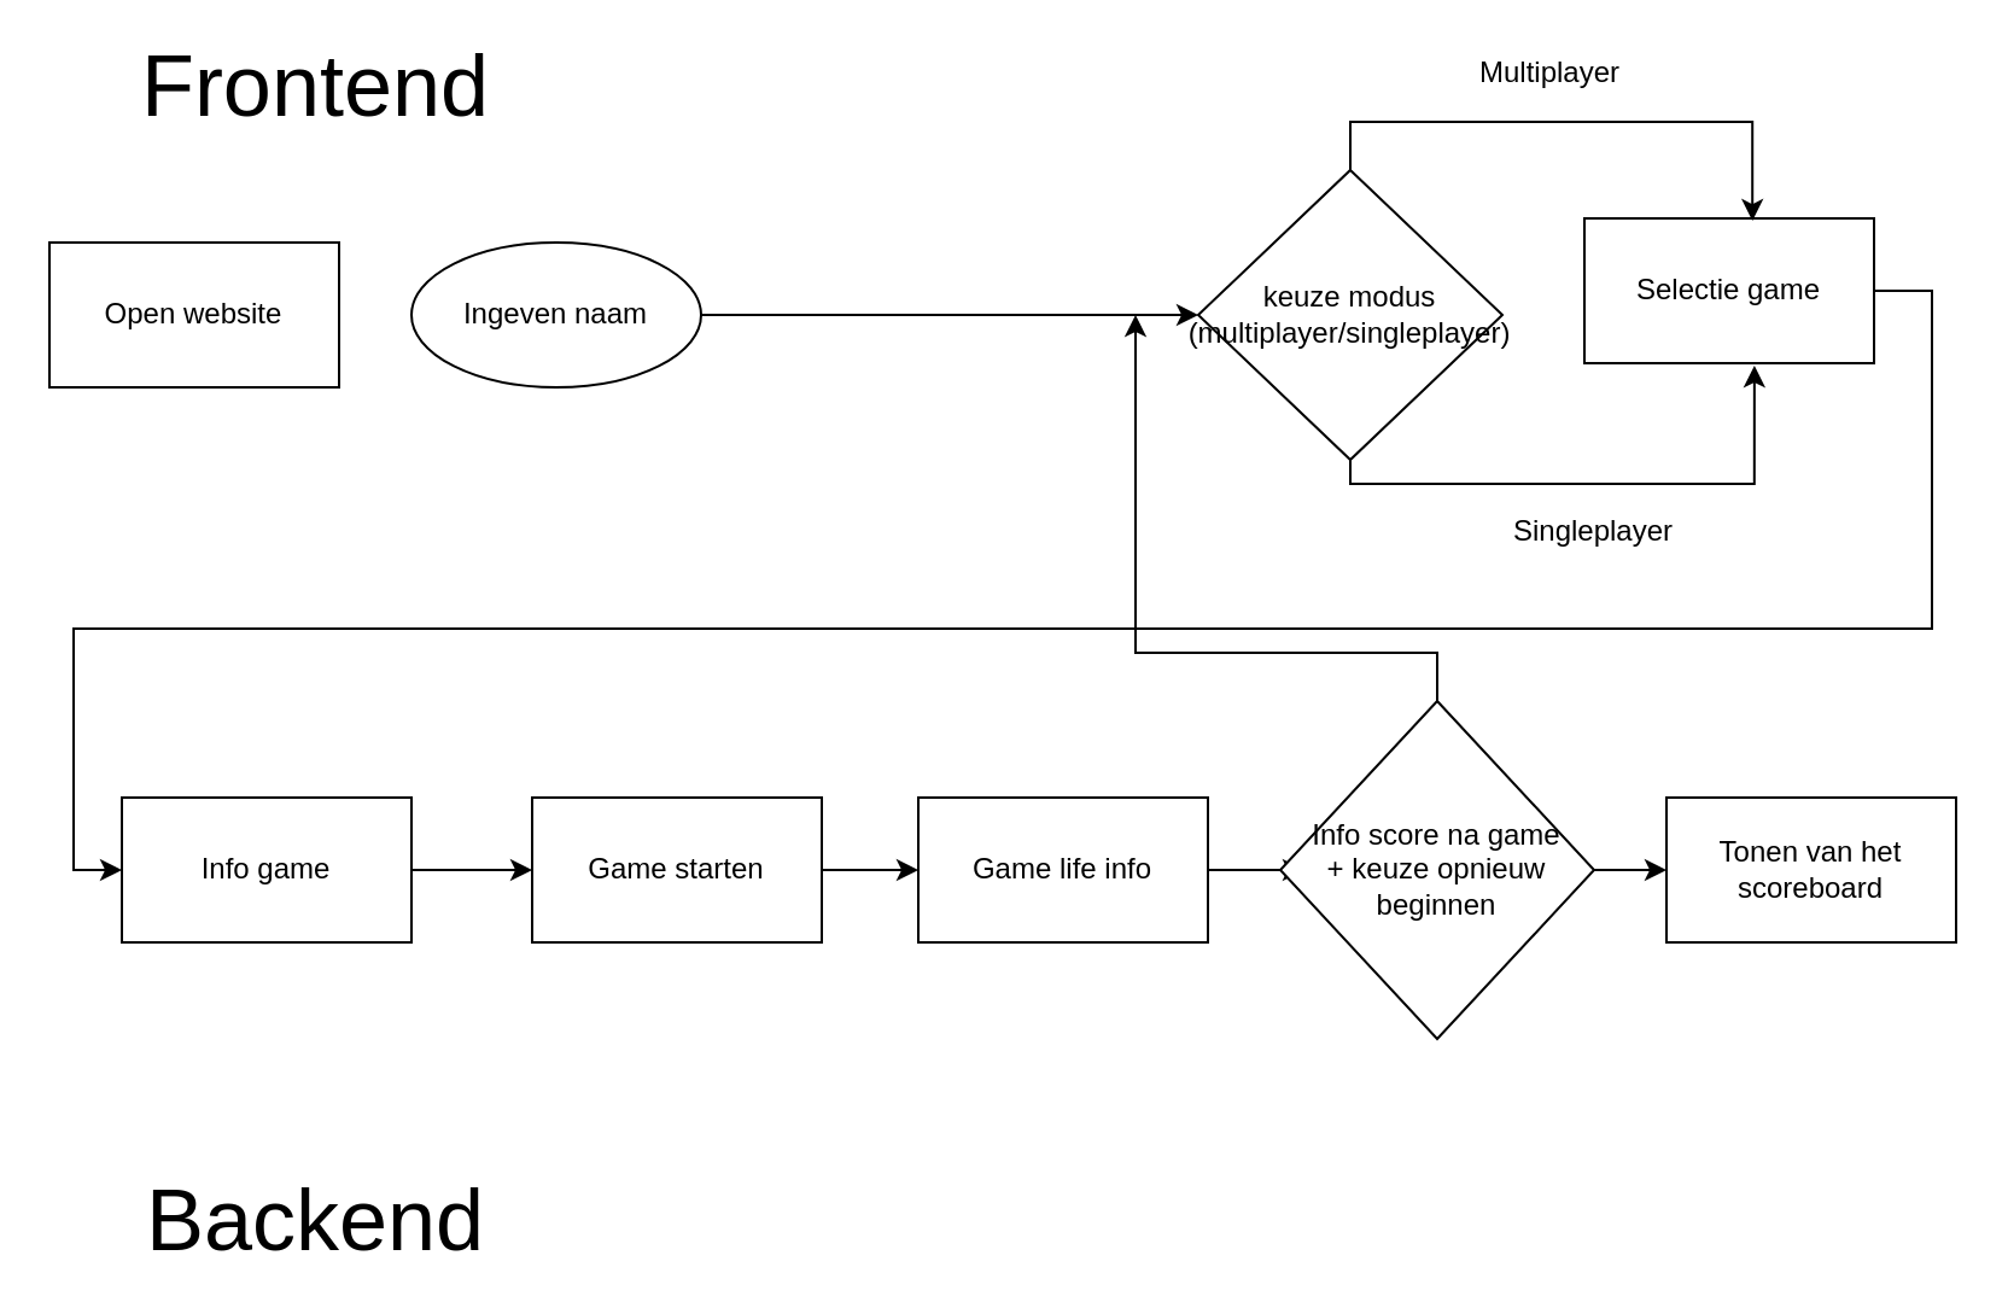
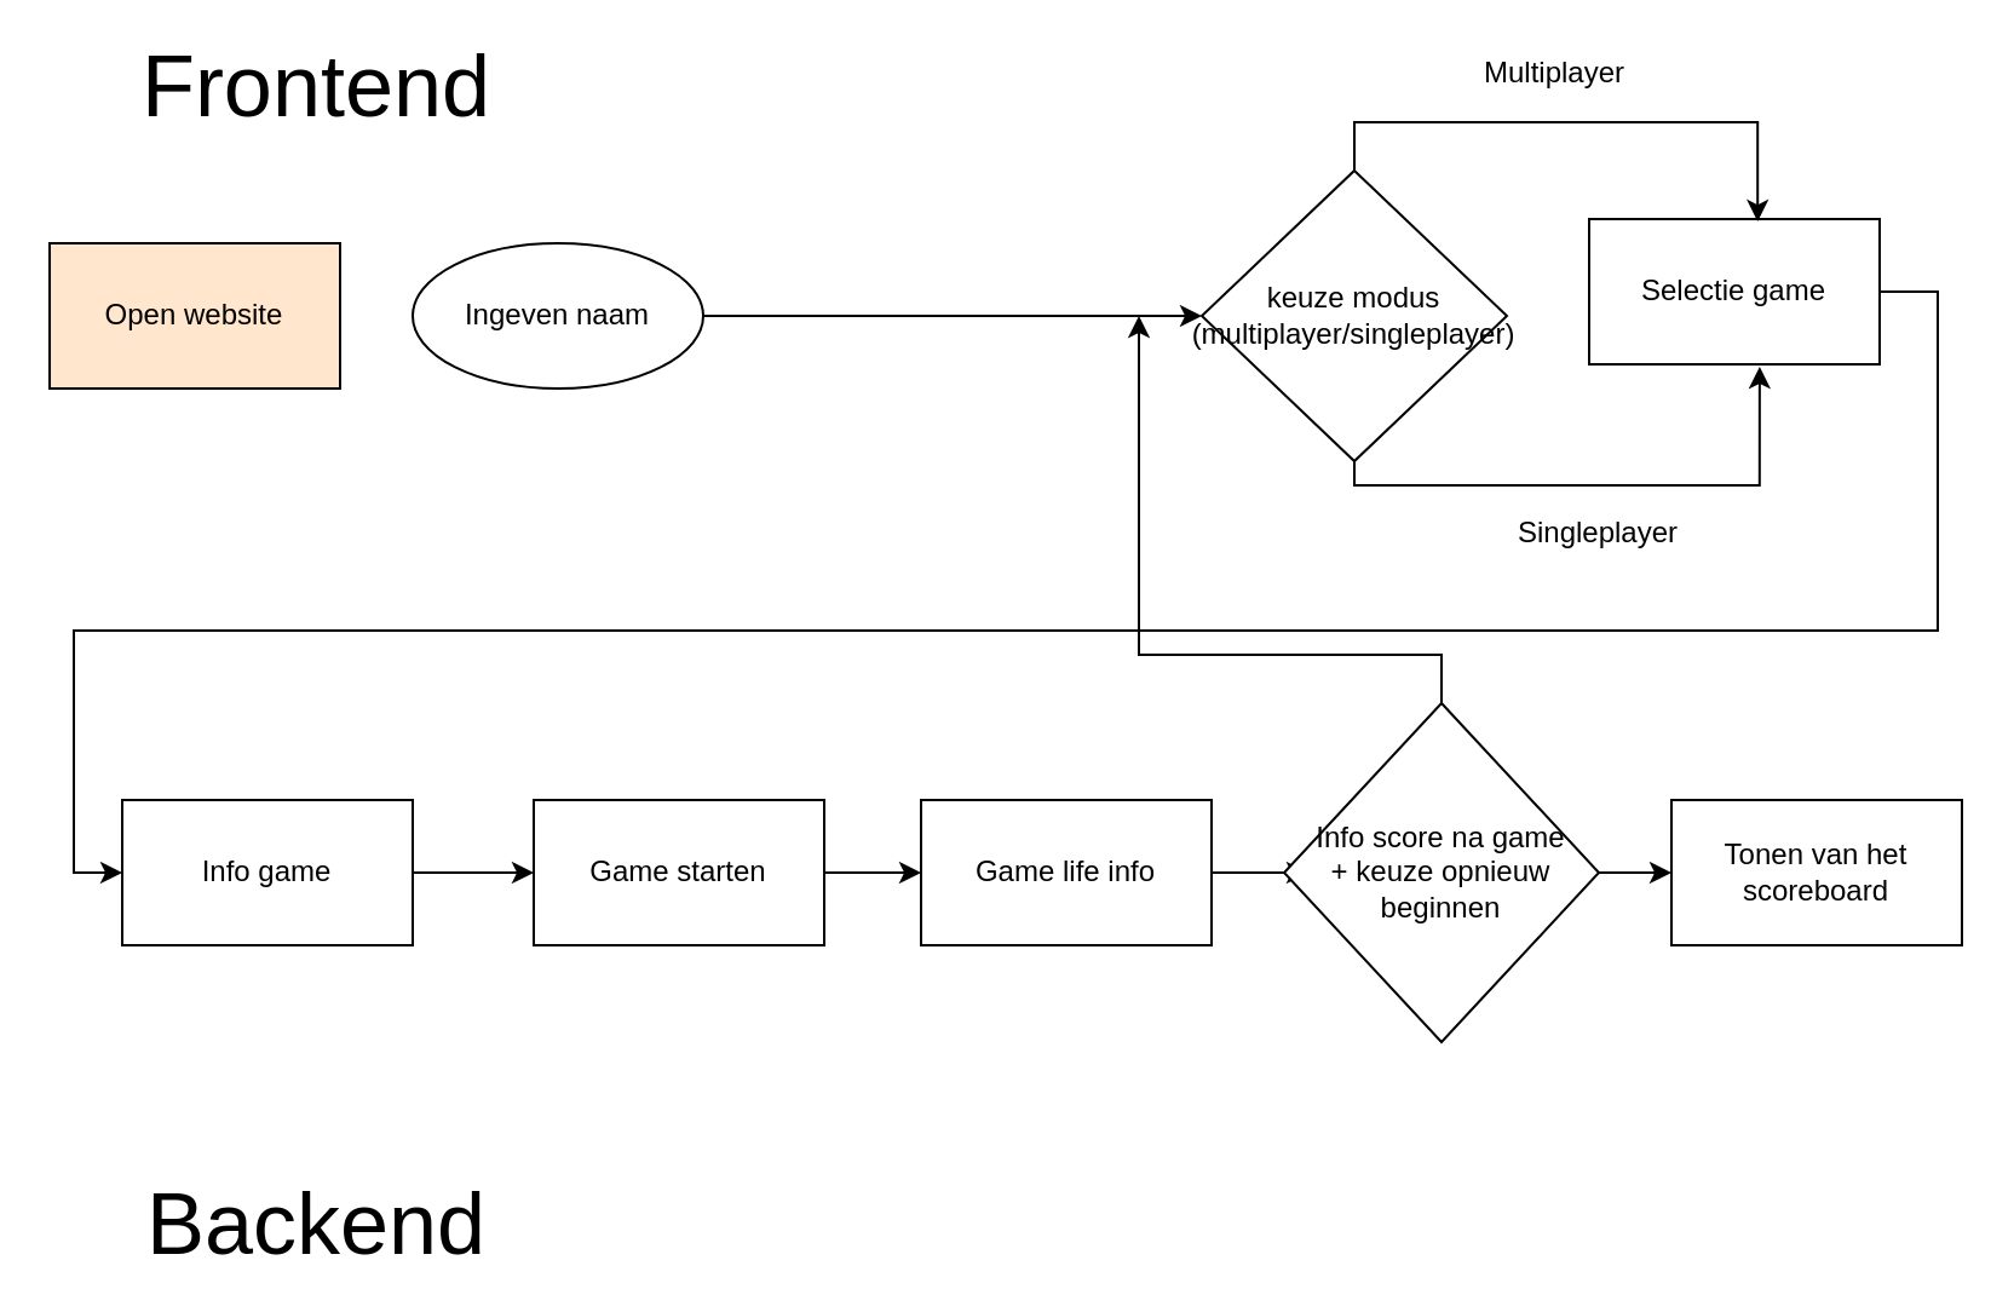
- <mxCell id="2" value="Open website" style="rounded=0;whiteSpace=wrap;html=1;" vertex="1" parent="1"><mxGeometry x="20" y="100" width="120" height="60" as="geometry" /></mxCell>
+ <mxCell id="2" value="Open website" style="rounded=0;whiteSpace=wrap;html=1;fillColor=#ffe6cc;" vertex="1" parent="1"><mxGeometry x="20" y="100" width="120" height="60" as="geometry" /></mxCell>
